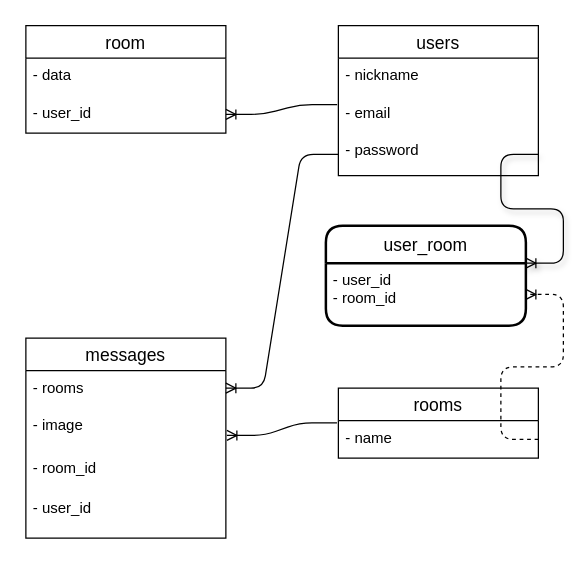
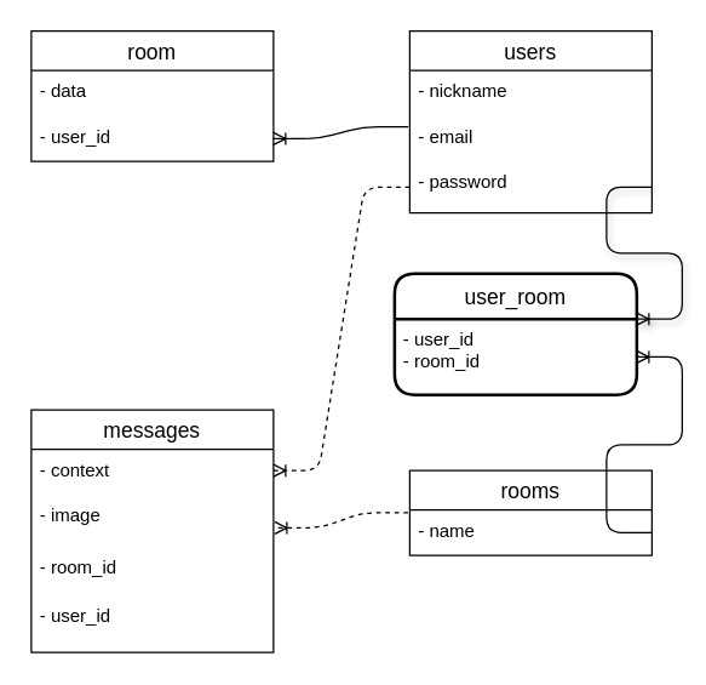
- <mxCell id="16" value="" style="edgeStyle=entityRelationEdgeStyle;fontSize=12;html=1;endArrow=ERoneToMany;entryX=1;entryY=0.25;entryDx=0;entryDy=0;" edge="1" parent="1" source="8" target="11"><mxGeometry width="100" height="100" relative="1" as="geometry"><mxPoint x="279.04" y="93.17" as="sourcePoint" /><mxPoint x="190" y="101" as="targetPoint" /></mxGeometry></mxCell>
+ <mxCell id="16" value="" style="edgeStyle=entityRelationEdgeStyle;fontSize=12;html=1;endArrow=ERoneToMany;entryX=1;entryY=0.25;entryDx=0;entryDy=0;dashed=1;" edge="1" parent="1" source="8" target="11"><mxGeometry width="100" height="100" relative="1" as="geometry"><mxPoint x="279.04" y="93.17" as="sourcePoint" /><mxPoint x="190" y="101" as="targetPoint" /></mxGeometry></mxCell>
- <mxCell id="19" value="" style="edgeStyle=entityRelationEdgeStyle;fontSize=12;html=1;endArrow=ERoneToMany;exitX=1;exitY=0.5;exitDx=0;exitDy=0;dashed=1;" edge="1" parent="1" source="10" target="18"><mxGeometry width="100" height="100" relative="1" as="geometry"><mxPoint x="431.92" y="365.85" as="sourcePoint" /><mxPoint x="200" y="111" as="targetPoint" /></mxGeometry></mxCell>
+ <mxCell id="19" value="" style="edgeStyle=entityRelationEdgeStyle;fontSize=12;html=1;endArrow=ERoneToMany;exitX=1;exitY=0.5;exitDx=0;exitDy=0;" edge="1" parent="1" source="10" target="18"><mxGeometry width="100" height="100" relative="1" as="geometry"><mxPoint x="431.92" y="365.85" as="sourcePoint" /><mxPoint x="200" y="111" as="targetPoint" /></mxGeometry></mxCell>
- <mxCell id="12" value="- rooms" style="text;strokeColor=none;fillColor=none;spacingLeft=4;spacingRight=4;overflow=hidden;rotatable=0;points=[[0,0.5],[1,0.5]];portConstraint=eastwest;fontSize=12;" vertex="1" parent="11"><mxGeometry y="26" width="160" height="30" as="geometry" /></mxCell>
+ <mxCell id="12" value="- context" style="text;strokeColor=none;fillColor=none;spacingLeft=4;spacingRight=4;overflow=hidden;rotatable=0;points=[[0,0.5],[1,0.5]];portConstraint=eastwest;fontSize=12;" vertex="1" parent="11"><mxGeometry y="26" width="160" height="30" as="geometry" /></mxCell>
- <mxCell id="15" value="" style="edgeStyle=entityRelationEdgeStyle;fontSize=12;html=1;endArrow=ERoneToMany;exitX=-0.007;exitY=0.061;exitDx=0;exitDy=0;exitPerimeter=0;entryX=1.005;entryY=0.21;entryDx=0;entryDy=0;entryPerimeter=0;" edge="1" parent="1" source="10" target="13"><mxGeometry width="100" height="100" relative="1" as="geometry"><mxPoint x="267.92" y="365.16" as="sourcePoint" /><mxPoint x="190" y="322" as="targetPoint" /></mxGeometry></mxCell>
+ <mxCell id="15" value="" style="edgeStyle=entityRelationEdgeStyle;fontSize=12;html=1;endArrow=ERoneToMany;exitX=-0.007;exitY=0.061;exitDx=0;exitDy=0;exitPerimeter=0;entryX=1.005;entryY=0.21;entryDx=0;entryDy=0;entryPerimeter=0;dashed=1;" edge="1" parent="1" source="10" target="13"><mxGeometry width="100" height="100" relative="1" as="geometry"><mxPoint x="267.92" y="365.16" as="sourcePoint" /><mxPoint x="190" y="322" as="targetPoint" /></mxGeometry></mxCell>
